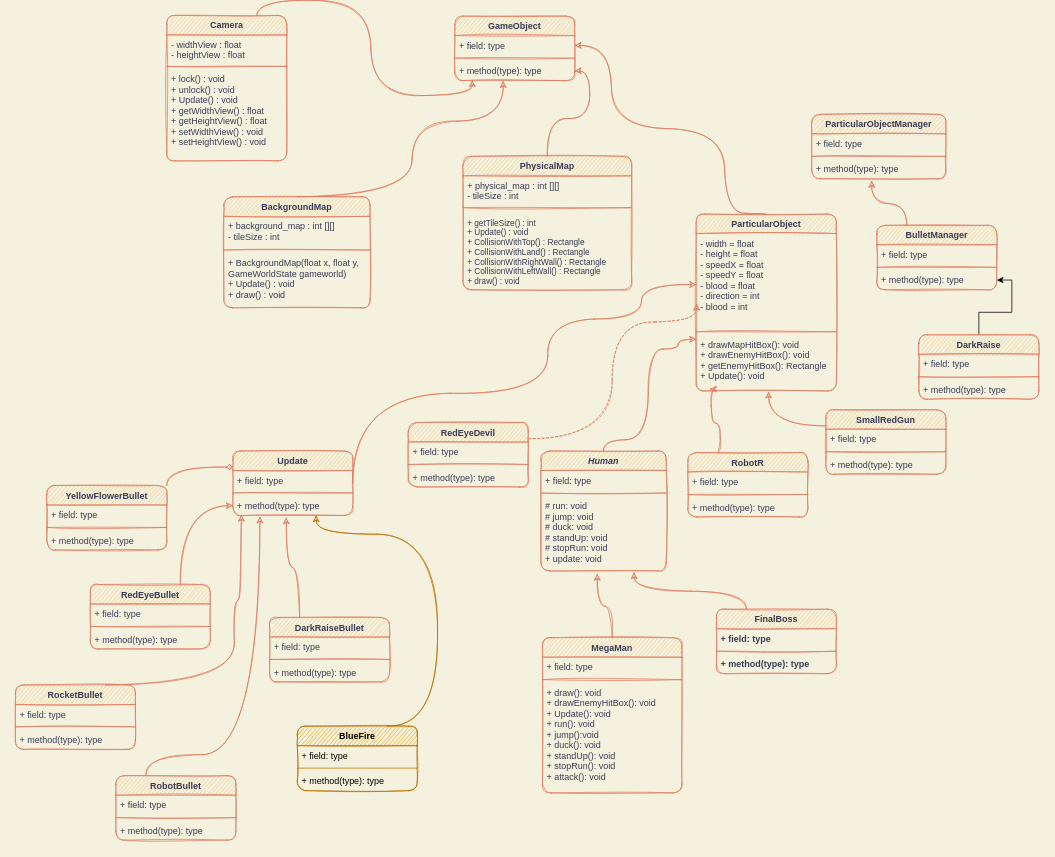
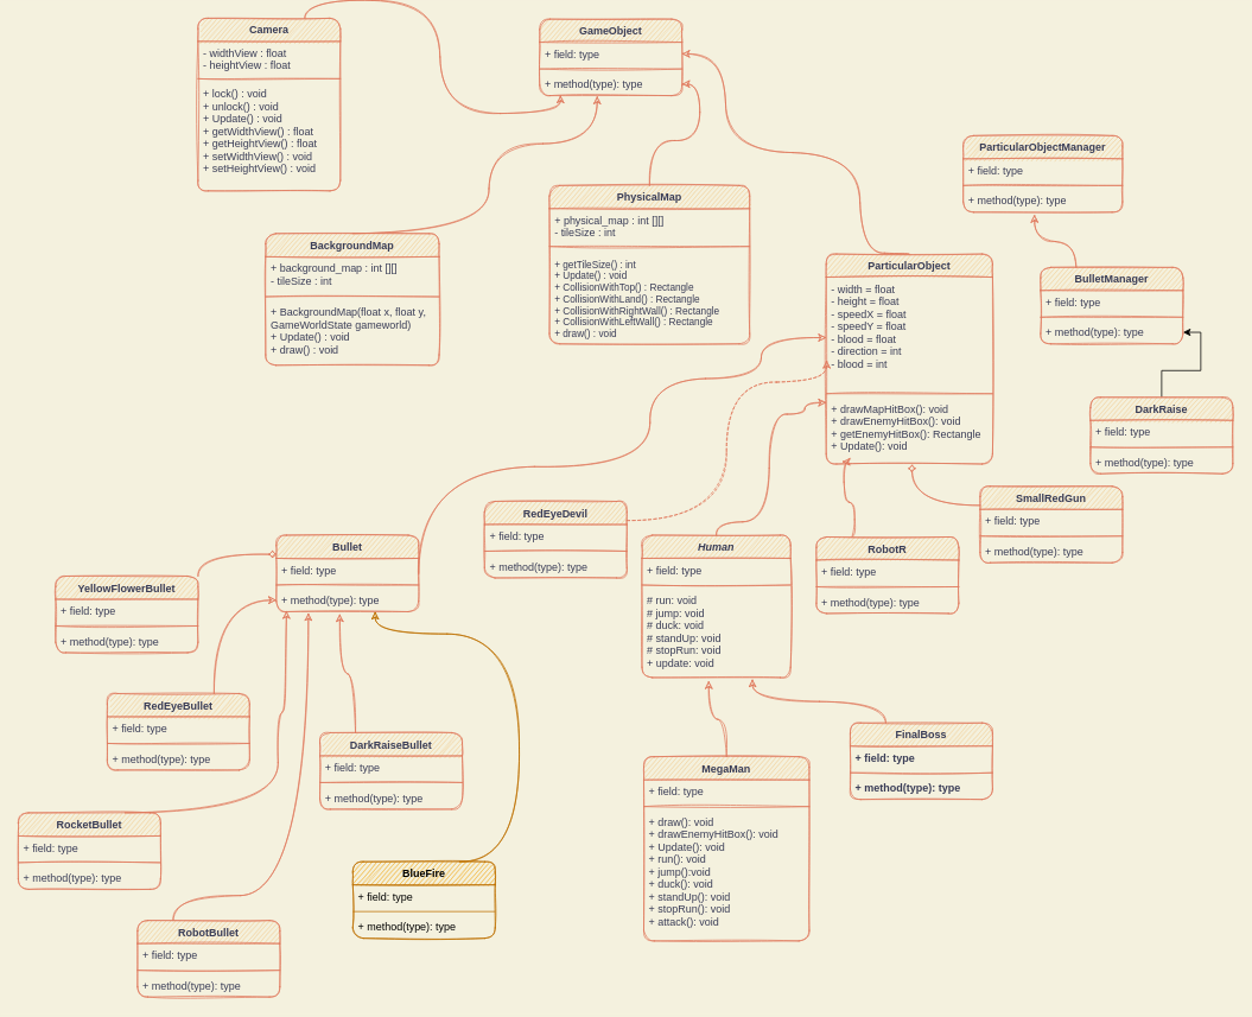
- <mxCell id="51" style="edgeStyle=orthogonalEdgeStyle;orthogonalLoop=1;jettySize=auto;html=1;exitX=0;exitY=0.25;exitDx=0;exitDy=0;entryX=0.516;entryY=1.011;entryDx=0;entryDy=0;entryPerimeter=0;fontColor=#393C56;strokeColor=#E07A5F;fillColor=#F2CC8F;labelBackgroundColor=#F4F1DE;curved=1;sketch=1;" parent="1" source="52" target="10" edge="1"><mxGeometry relative="1" as="geometry" /></mxCell>
+ <mxCell id="51" style="edgeStyle=orthogonalEdgeStyle;orthogonalLoop=1;jettySize=auto;html=1;exitX=0;exitY=0.25;exitDx=0;exitDy=0;entryX=0.516;entryY=1.011;entryDx=0;entryDy=0;entryPerimeter=0;fontColor=#393C56;strokeColor=#E07A5F;fillColor=#F2CC8F;labelBackgroundColor=#F4F1DE;curved=1;sketch=1;endArrow=diamond;" parent="1" source="52" target="10" edge="1"><mxGeometry relative="1" as="geometry" /></mxCell>
- <mxCell id="42" value="Update&#10;" style="swimlane;fontStyle=1;align=center;verticalAlign=top;childLayout=stackLayout;horizontal=1;startSize=26;horizontalStack=0;resizeParent=1;resizeParentMax=0;resizeLast=0;collapsible=1;marginBottom=0;fillColor=#F2CC8F;strokeColor=#E07A5F;fontColor=#393C56;rounded=1;sketch=1;" parent="1" vertex="1"><mxGeometry x="310" y="601" width="160" height="86" as="geometry"><mxRectangle x="-298" y="676" width="100" height="26" as="alternateBounds" /></mxGeometry></mxCell>
+ <mxCell id="42" value="Bullet&#10;" style="swimlane;fontStyle=1;align=center;verticalAlign=top;childLayout=stackLayout;horizontal=1;startSize=26;horizontalStack=0;resizeParent=1;resizeParentMax=0;resizeLast=0;collapsible=1;marginBottom=0;fillColor=#F2CC8F;strokeColor=#E07A5F;fontColor=#393C56;rounded=1;sketch=1;" parent="1" vertex="1"><mxGeometry x="310" y="601" width="160" height="86" as="geometry"><mxRectangle x="-298" y="676" width="100" height="26" as="alternateBounds" /></mxGeometry></mxCell>
